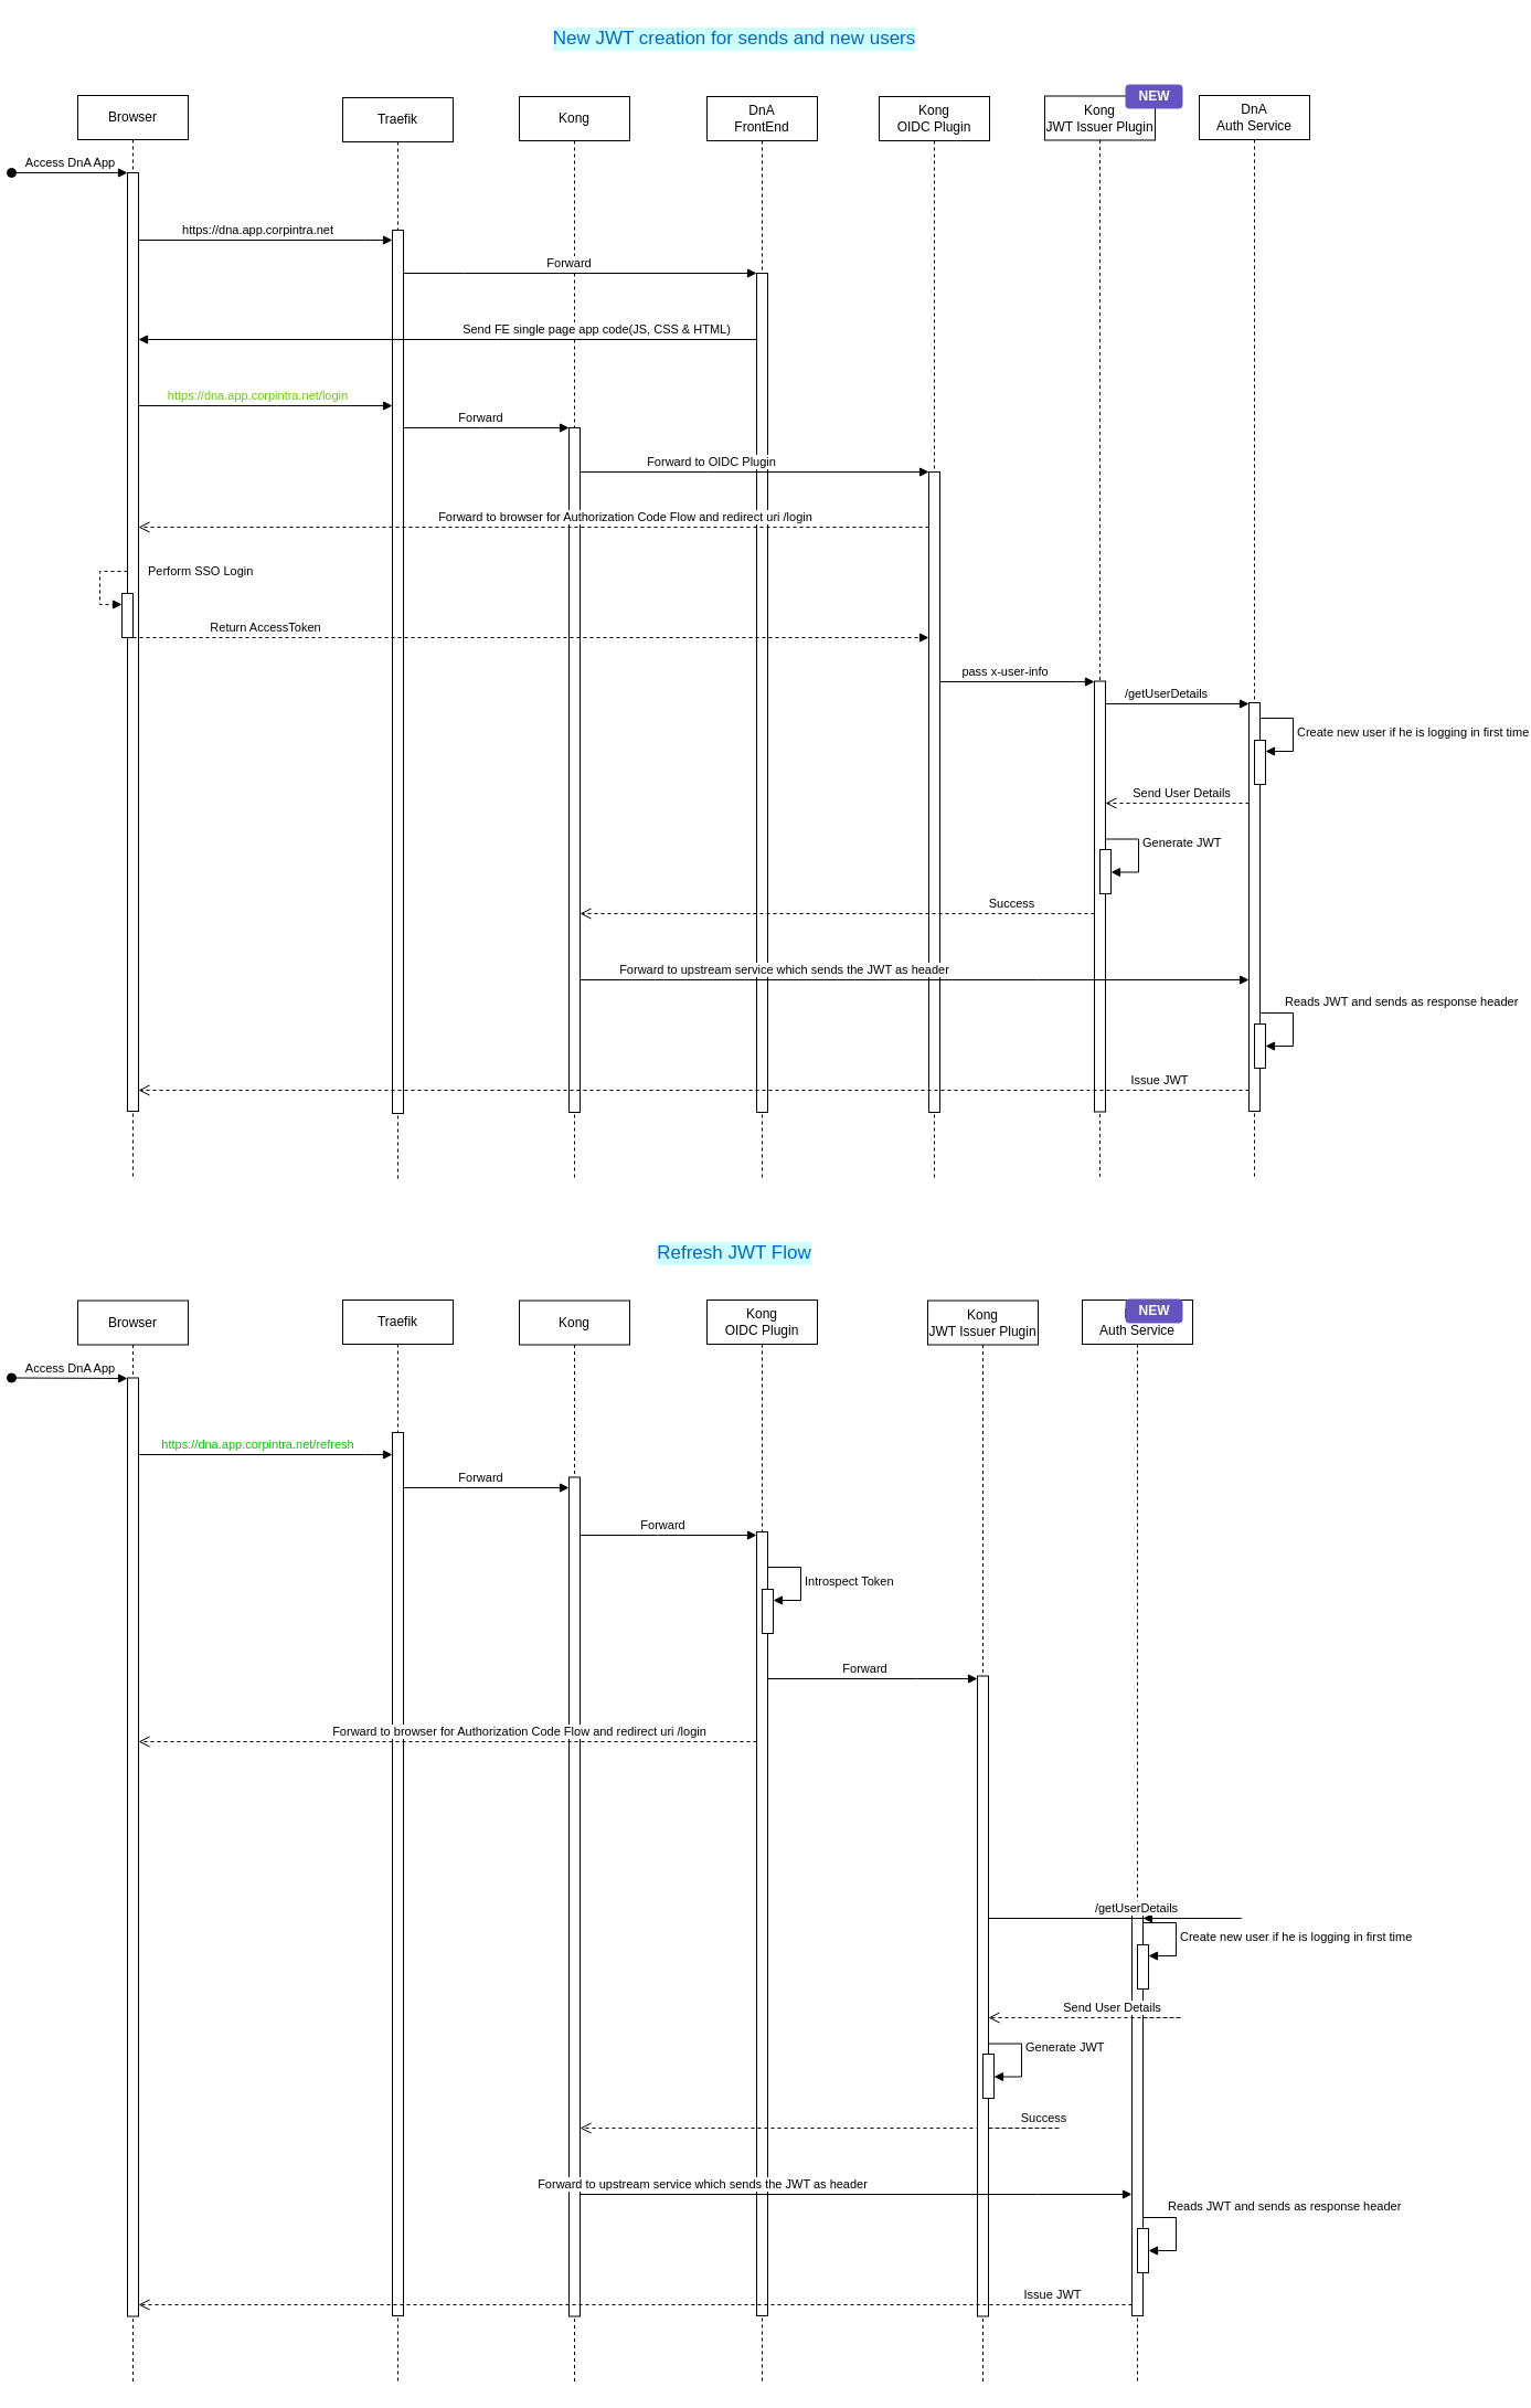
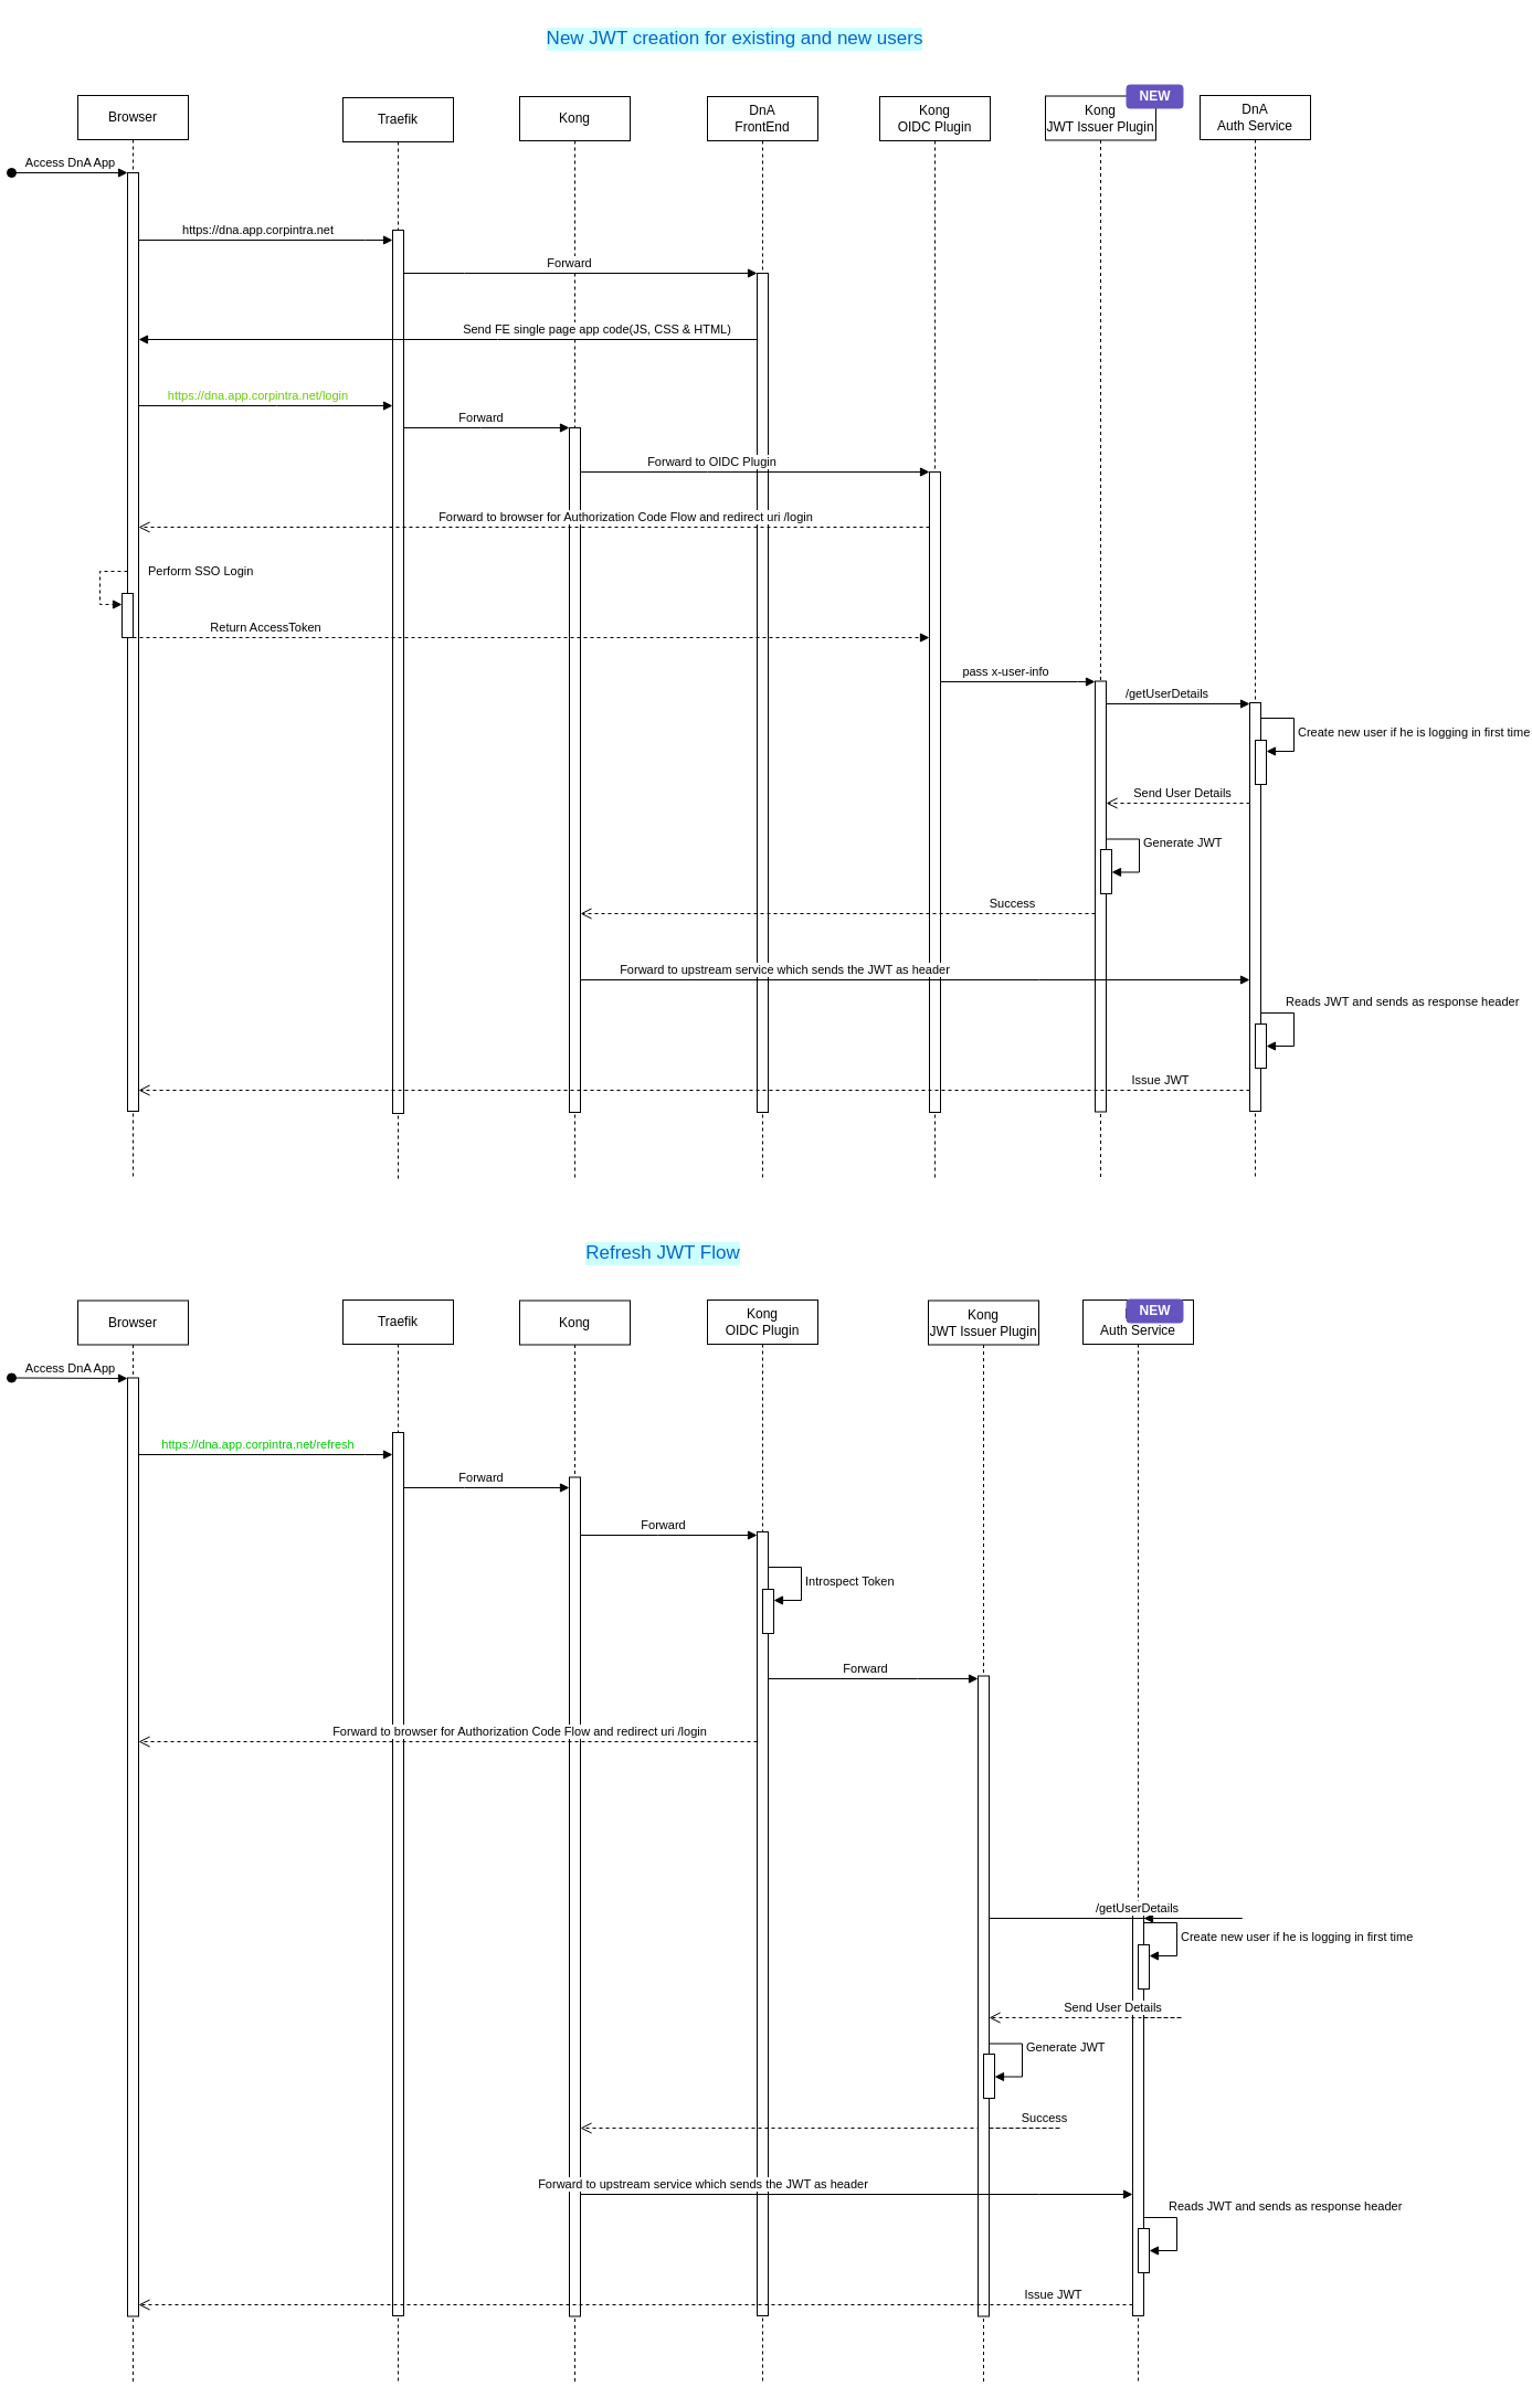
- <mxCell id="40" value="&lt;font color=&quot;#0066cc&quot;&gt;New JWT creation for sends and new users&lt;/font&gt;" style="text;html=1;strokeColor=none;fillColor=none;align=center;verticalAlign=middle;whiteSpace=wrap;rounded=0;fontSize=17;labelBorderColor=none;labelBackgroundColor=#CCFFFF;" vertex="1" parent="1"><mxGeometry x="400" y="20" width="430" height="30" as="geometry" /></mxCell>
+ <mxCell id="40" value="&lt;font color=&quot;#0066cc&quot;&gt;New JWT creation for existing and new users&lt;/font&gt;" style="text;html=1;strokeColor=none;fillColor=none;align=center;verticalAlign=middle;whiteSpace=wrap;rounded=0;fontSize=17;labelBorderColor=none;labelBackgroundColor=#CCFFFF;" vertex="1" parent="1"><mxGeometry x="400" y="20" width="430" height="30" as="geometry" /></mxCell>
- <mxCell id="71" value="&lt;font color=&quot;#0066cc&quot;&gt;Refresh JWT Flow&lt;/font&gt;" style="text;html=1;strokeColor=none;fillColor=none;align=center;verticalAlign=middle;whiteSpace=wrap;rounded=0;fontSize=17;labelBorderColor=none;labelBackgroundColor=#CCFFFF;" vertex="1" parent="1"><mxGeometry x="400" y="1120" width="430" height="30" as="geometry" /></mxCell>
+ <mxCell id="71" value="&lt;font color=&quot;#0066cc&quot;&gt;Refresh JWT Flow&lt;/font&gt;" style="text;html=1;strokeColor=none;fillColor=none;align=center;verticalAlign=middle;whiteSpace=wrap;rounded=0;fontSize=17;labelBorderColor=none;labelBackgroundColor=#CCFFFF;" vertex="1" parent="1"><mxGeometry x="335" y="1120" width="430" height="30" as="geometry" /></mxCell>
